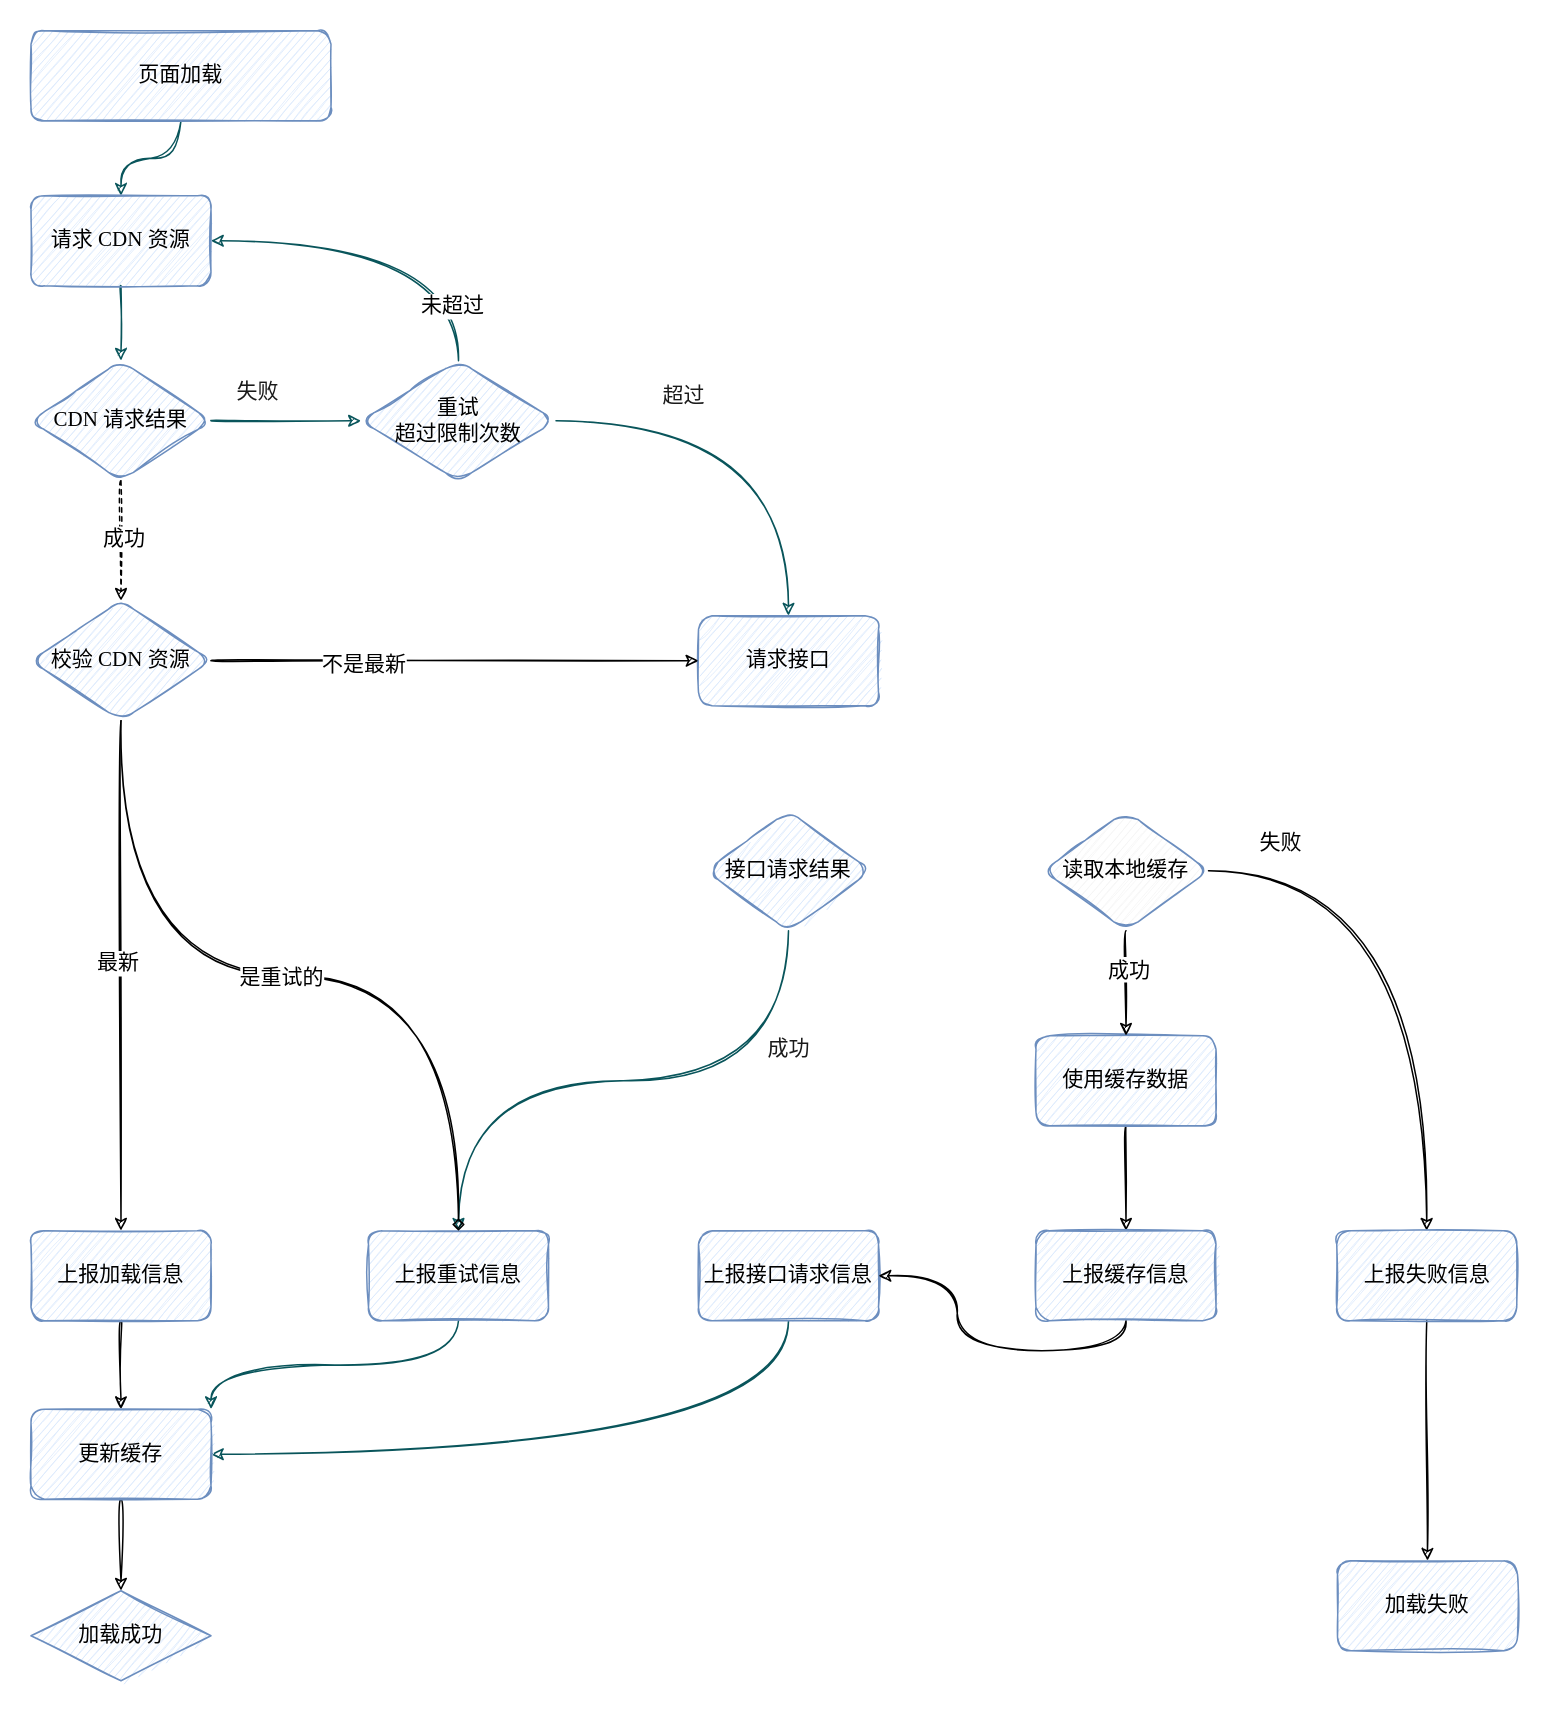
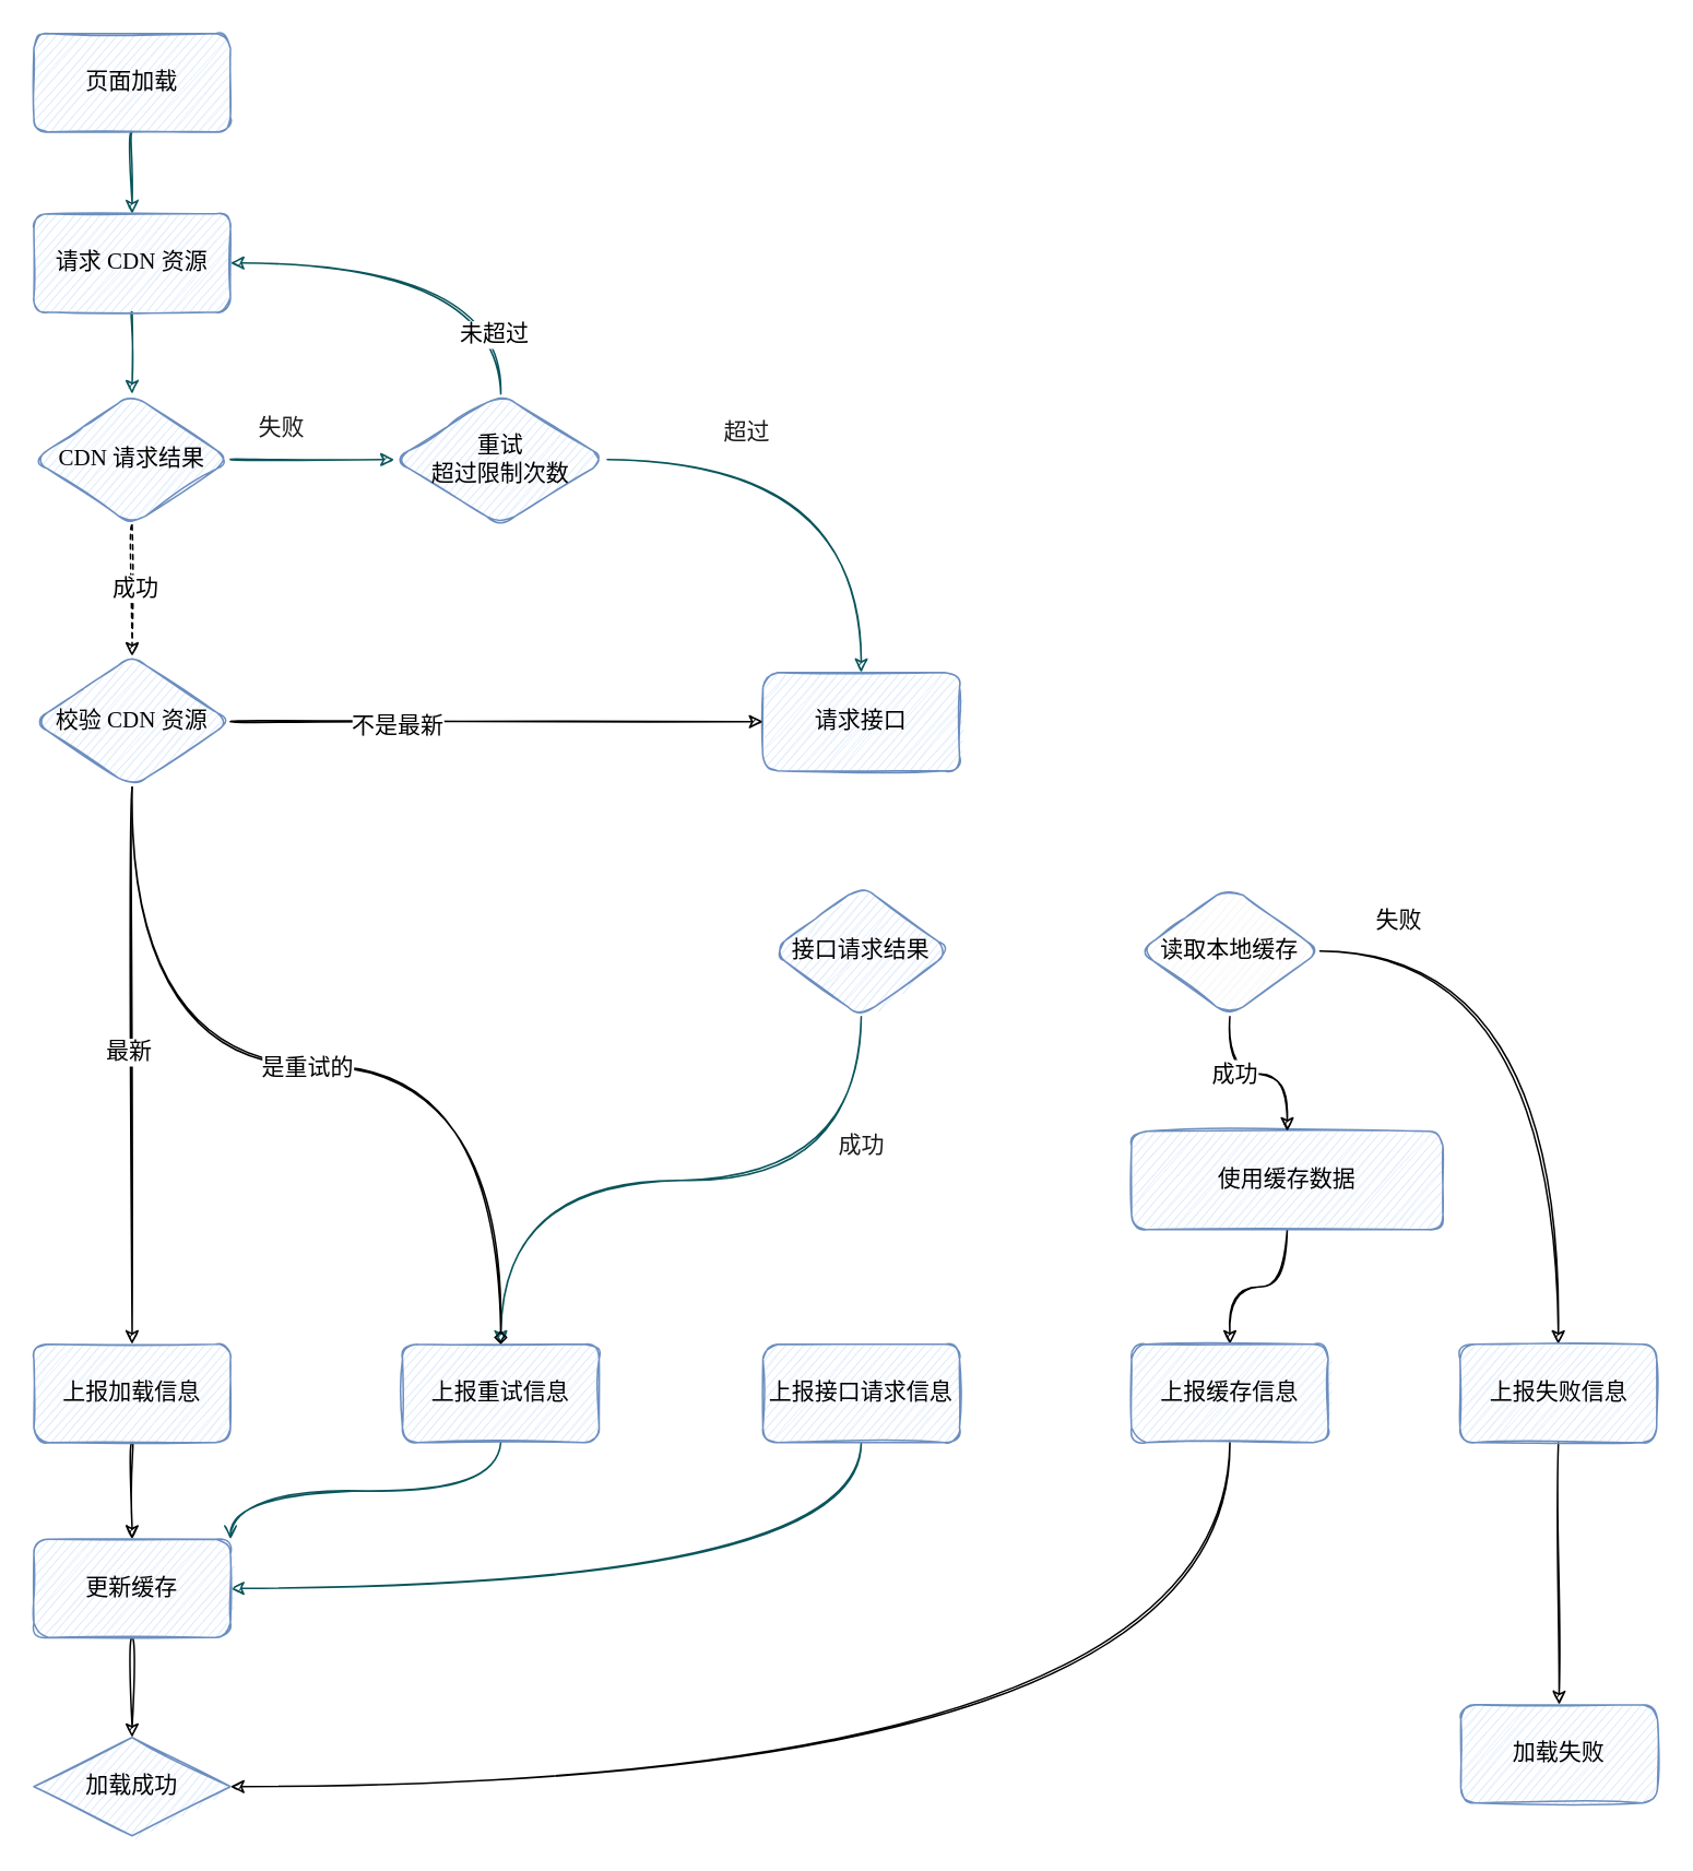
- <mxCell id="3" value="页面加载" style="whiteSpace=wrap;html=1;fontFamily=手札体-简;fillColor=#dae8fc;strokeColor=#6c8ebf;rounded=1;sketch=1;shadow=0;glass=0;fontSize=14;" parent="1" vertex="1"><mxGeometry x="20" y="20" width="200" height="60" as="geometry" /></mxCell>
+ <mxCell id="3" value="页面加载" style="whiteSpace=wrap;html=1;fontFamily=手札体-简;fillColor=#dae8fc;strokeColor=#6c8ebf;rounded=1;sketch=1;shadow=0;glass=0;fontSize=14;" parent="1" vertex="1"><mxGeometry x="20" y="20" width="120" height="60" as="geometry" /></mxCell>
- <mxCell id="18" value="使用缓存数据" style="whiteSpace=wrap;html=1;fontFamily=手札体-简;fillColor=#dae8fc;strokeColor=#6c8ebf;rounded=1;sketch=1;shadow=0;glass=0;fontSize=14;" parent="1" vertex="1"><mxGeometry x="690" y="690" width="120" height="60" as="geometry" /></mxCell>
+ <mxCell id="18" value="使用缓存数据" style="whiteSpace=wrap;html=1;fontFamily=手札体-简;fillColor=#dae8fc;strokeColor=#6c8ebf;rounded=1;sketch=1;shadow=0;glass=0;fontSize=14;" parent="1" vertex="1"><mxGeometry x="690" y="690" width="190" height="60" as="geometry" /></mxCell>
- <mxCell id="29" style="edgeStyle=orthogonalEdgeStyle;curved=1;rounded=1;sketch=1;orthogonalLoop=1;jettySize=auto;html=1;exitX=0.5;exitY=1;exitDx=0;exitDy=0;fontSize=14;" parent="1" source="30" target="27" edge="1"><mxGeometry relative="1" as="geometry" /></mxCell>
+ <mxCell id="29" style="edgeStyle=orthogonalEdgeStyle;curved=1;rounded=1;sketch=1;orthogonalLoop=1;jettySize=auto;html=1;exitX=0.5;exitY=1;exitDx=0;exitDy=0;entryX=1;entryY=0.5;entryDx=0;entryDy=0;fontSize=14;" parent="1" source="30" target="11" edge="1"><mxGeometry relative="1" as="geometry" /></mxCell>
- <mxCell id="24" style="edgeStyle=orthogonalEdgeStyle;curved=1;rounded=1;sketch=1;orthogonalLoop=1;jettySize=auto;html=1;exitX=0.5;exitY=1;exitDx=0;exitDy=0;entryX=1;entryY=0;entryDx=0;entryDy=0;fontFamily=手札体-简;fontColor=#1A1A1A;strokeColor=#09555B;fontSize=14;" parent="1" source="25" target="32" edge="1"><mxGeometry relative="1" as="geometry" /></mxCell>
+ <mxCell id="24" style="edgeStyle=orthogonalEdgeStyle;curved=1;rounded=1;sketch=1;orthogonalLoop=1;jettySize=auto;html=1;exitX=0.5;exitY=1;exitDx=0;exitDy=0;entryX=1;entryY=0;entryDx=0;entryDy=0;fontFamily=手札体-简;fontColor=#1A1A1A;strokeColor=#09555B;fontSize=14;endArrow=open;" parent="1" source="25" target="32" edge="1"><mxGeometry relative="1" as="geometry" /></mxCell>
